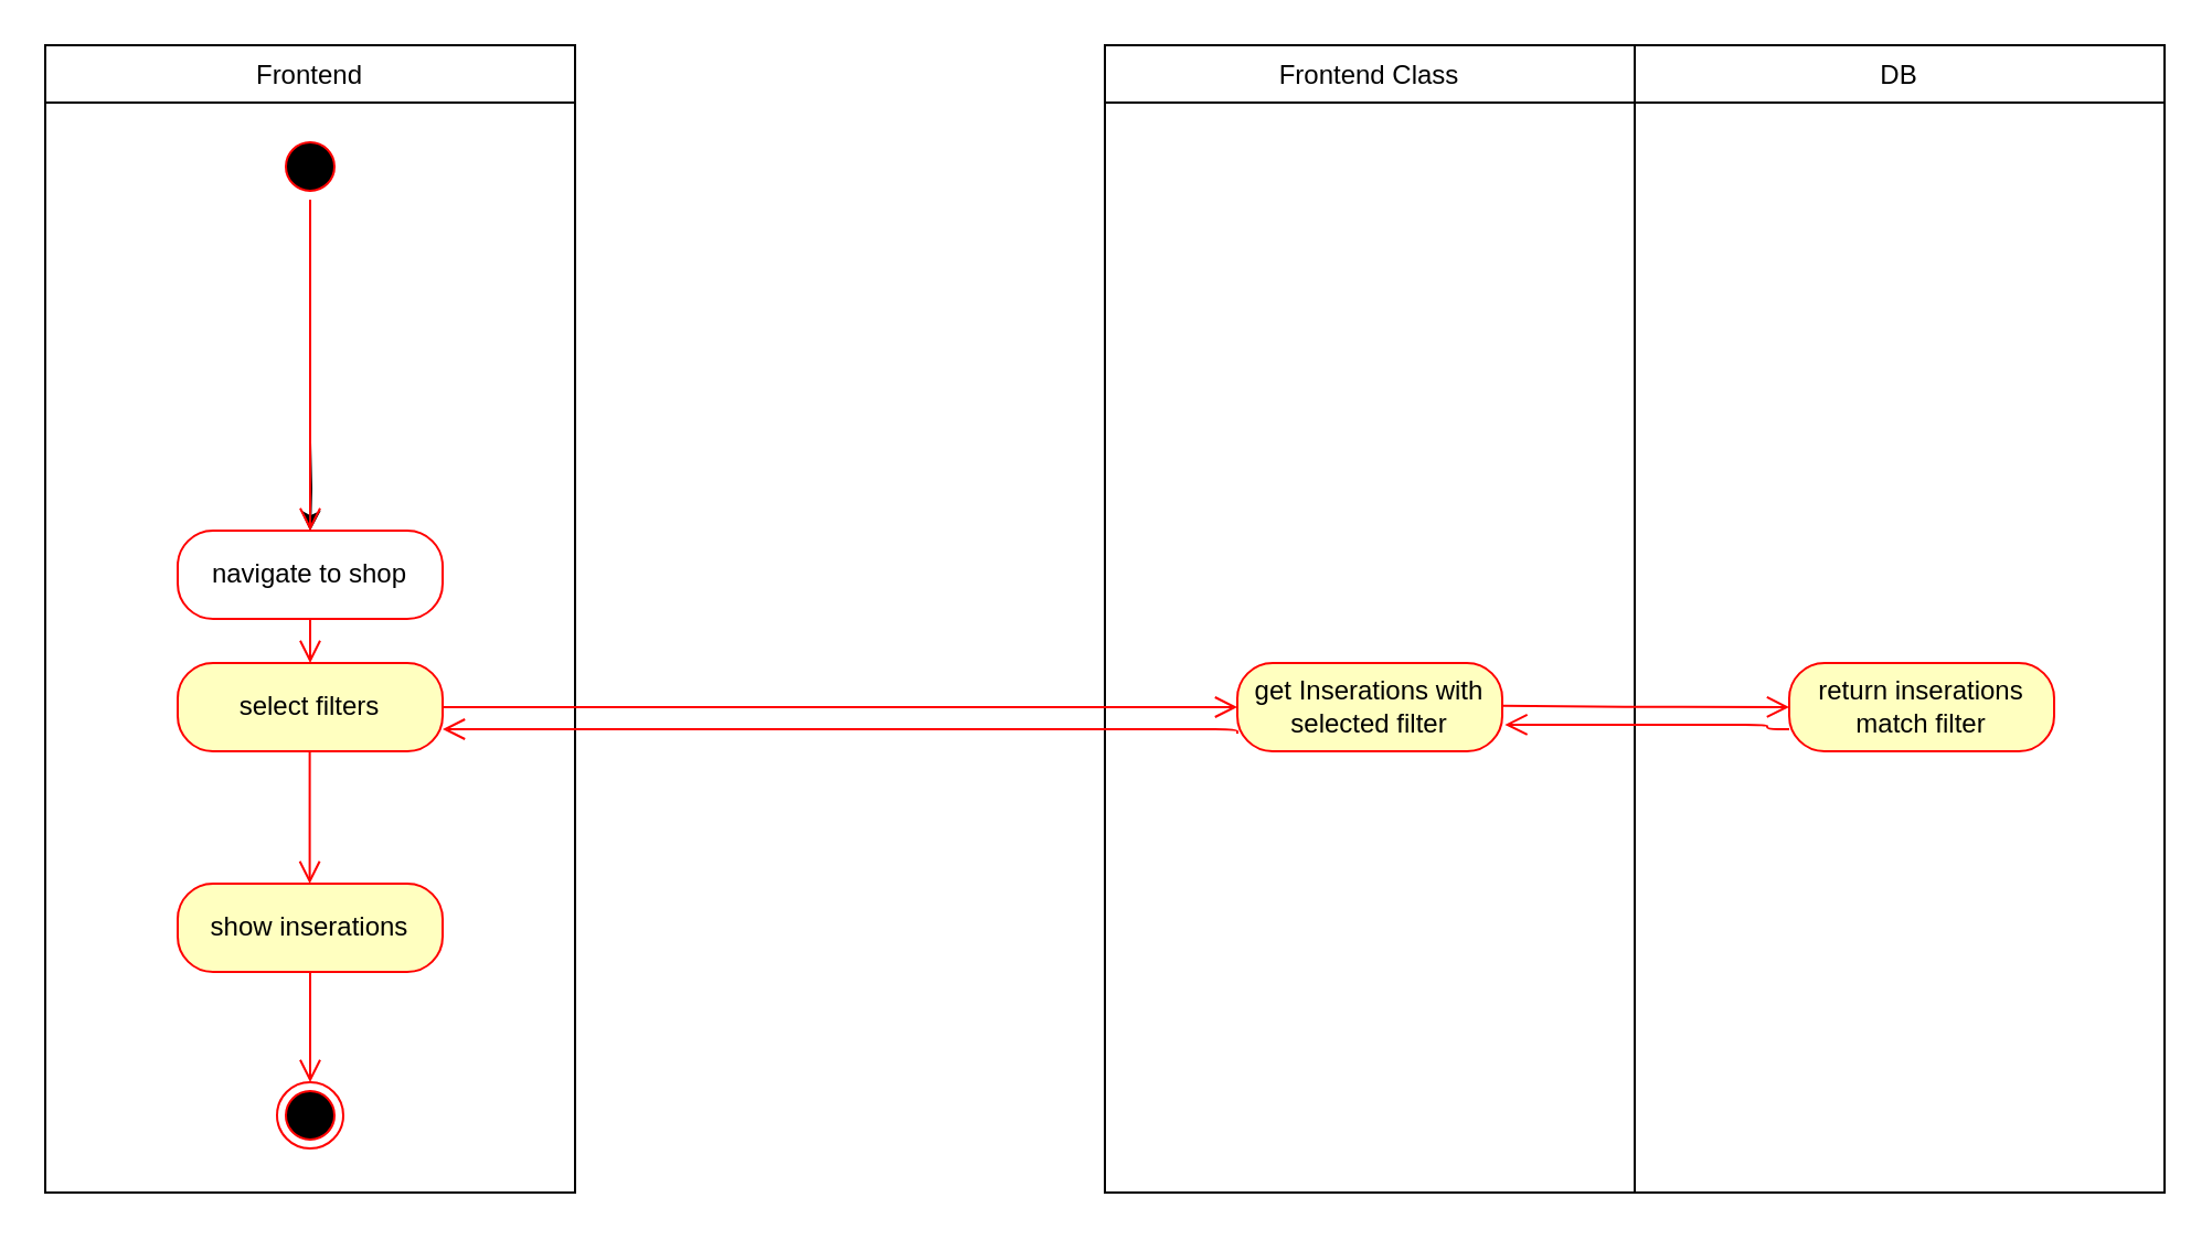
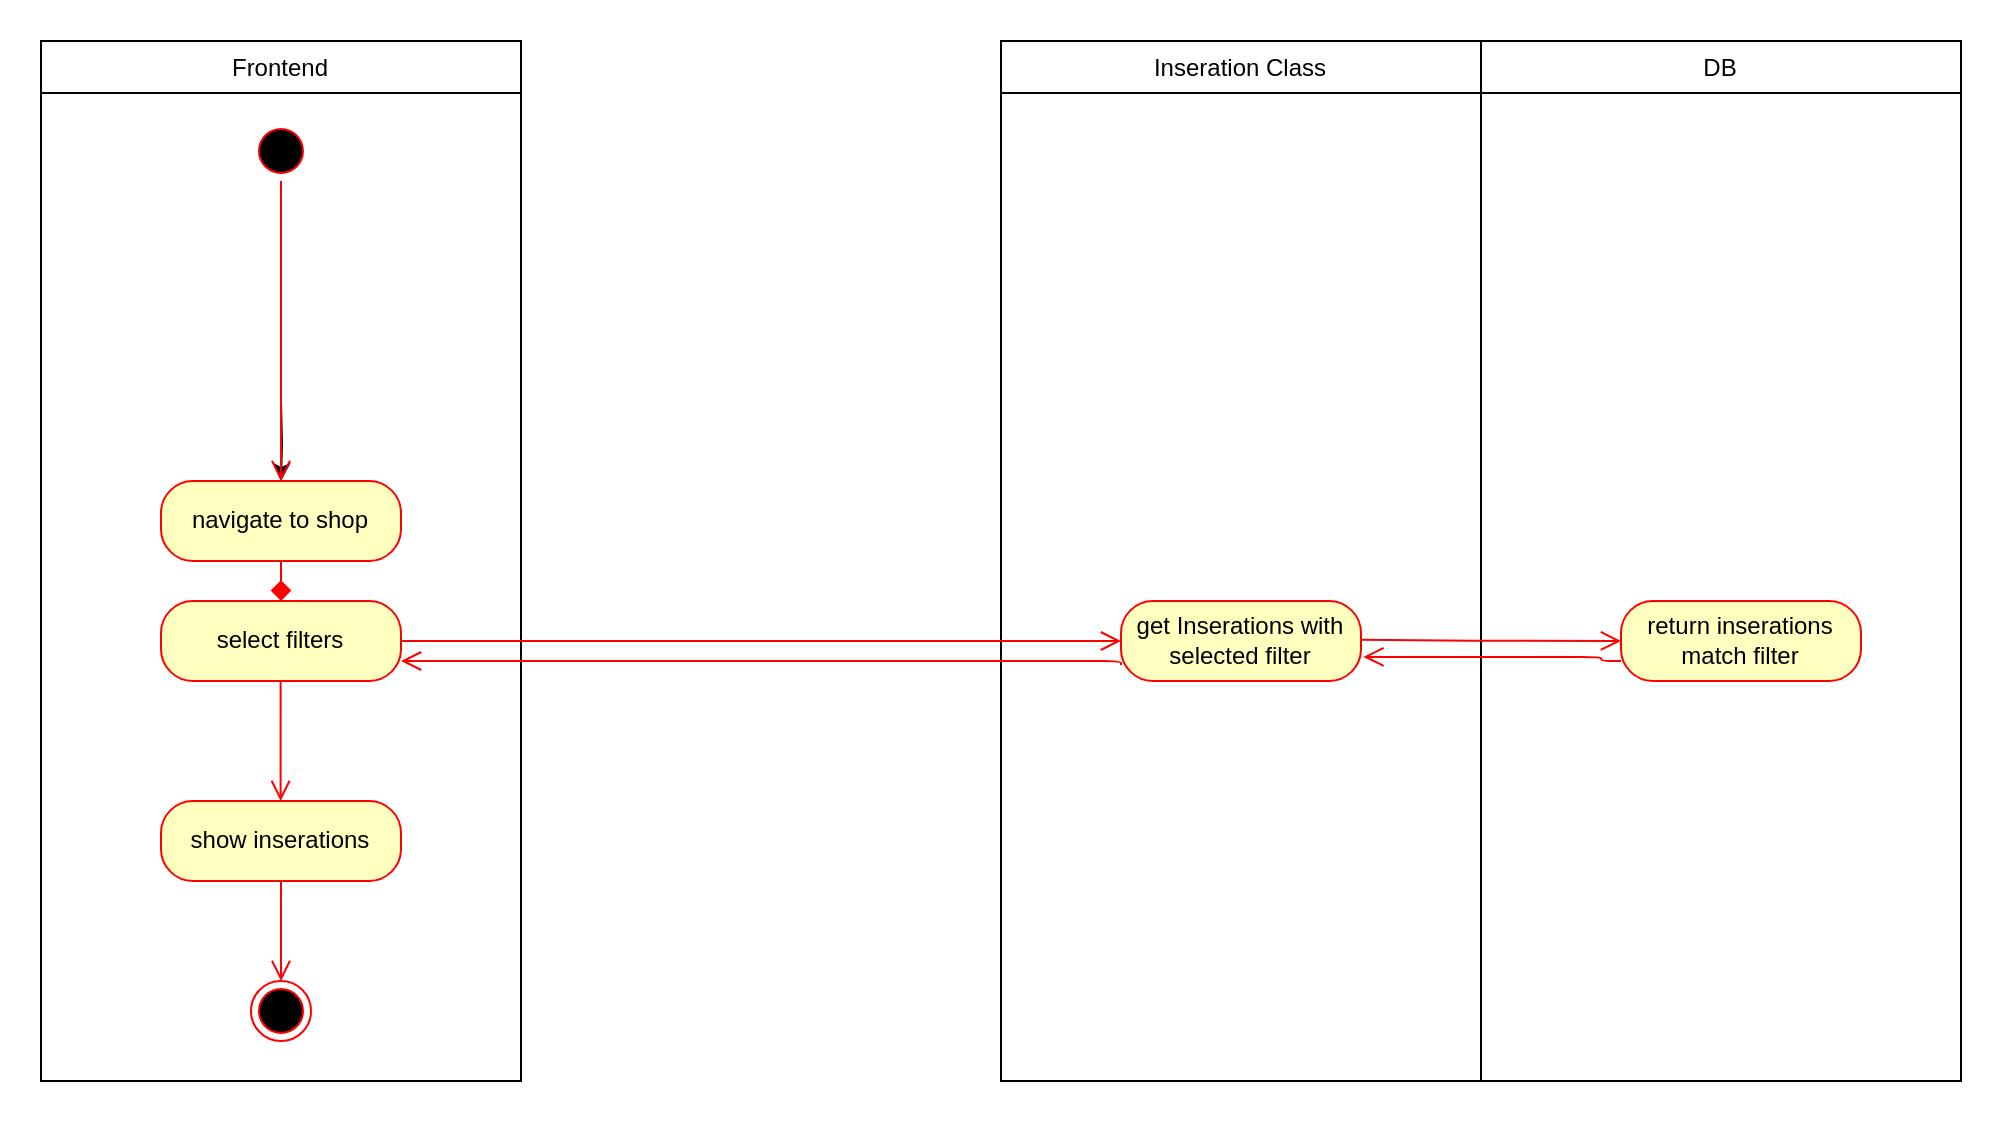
- <mxCell id="10" value="Frontend Class" style="swimlane;fontStyle=0;childLayout=stackLayout;horizontal=1;startSize=26;fillColor=none;horizontalStack=0;resizeParent=1;resizeParentMax=0;resizeLast=0;collapsible=1;marginBottom=0;" parent="1" vertex="1"><mxGeometry x="500" y="20" width="240" height="520" as="geometry"><mxRectangle x="520" y="40" width="50" height="26" as="alternateBounds" /></mxGeometry></mxCell>
+ <mxCell id="10" value="Inseration Class" style="swimlane;fontStyle=0;childLayout=stackLayout;horizontal=1;startSize=26;fillColor=none;horizontalStack=0;resizeParent=1;resizeParentMax=0;resizeLast=0;collapsible=1;marginBottom=0;" parent="1" vertex="1"><mxGeometry x="500" y="20" width="240" height="520" as="geometry"><mxRectangle x="520" y="40" width="50" height="26" as="alternateBounds" /></mxGeometry></mxCell>
- <mxCell id="6" value="navigate to shop" style="rounded=1;whiteSpace=wrap;html=1;arcSize=40;fontColor=#000000;fillColor=#ffffff;strokeColor=#ff0000;" parent="1" vertex="1"><mxGeometry x="80" y="240" width="120" height="40" as="geometry" /></mxCell>
+ <mxCell id="6" value="navigate to shop" style="rounded=1;whiteSpace=wrap;html=1;arcSize=40;fontColor=#000000;fillColor=#ffffc0;strokeColor=#ff0000;" parent="1" vertex="1"><mxGeometry x="80" y="240" width="120" height="40" as="geometry" /></mxCell>
- <mxCell id="7" value="" style="edgeStyle=orthogonalEdgeStyle;html=1;verticalAlign=bottom;endArrow=open;endSize=8;strokeColor=#ff0000;entryX=0.5;entryY=0;entryDx=0;entryDy=0;" parent="1" source="6" target="9" edge="1"><mxGeometry relative="1" as="geometry"><mxPoint x="280" y="260" as="targetPoint" /></mxGeometry></mxCell>
+ <mxCell id="7" value="" style="edgeStyle=orthogonalEdgeStyle;html=1;verticalAlign=bottom;endArrow=diamond;endSize=8;strokeColor=#ff0000;entryX=0.5;entryY=0;entryDx=0;entryDy=0;" parent="1" source="6" target="9" edge="1"><mxGeometry relative="1" as="geometry"><mxPoint x="280" y="260" as="targetPoint" /></mxGeometry></mxCell>
